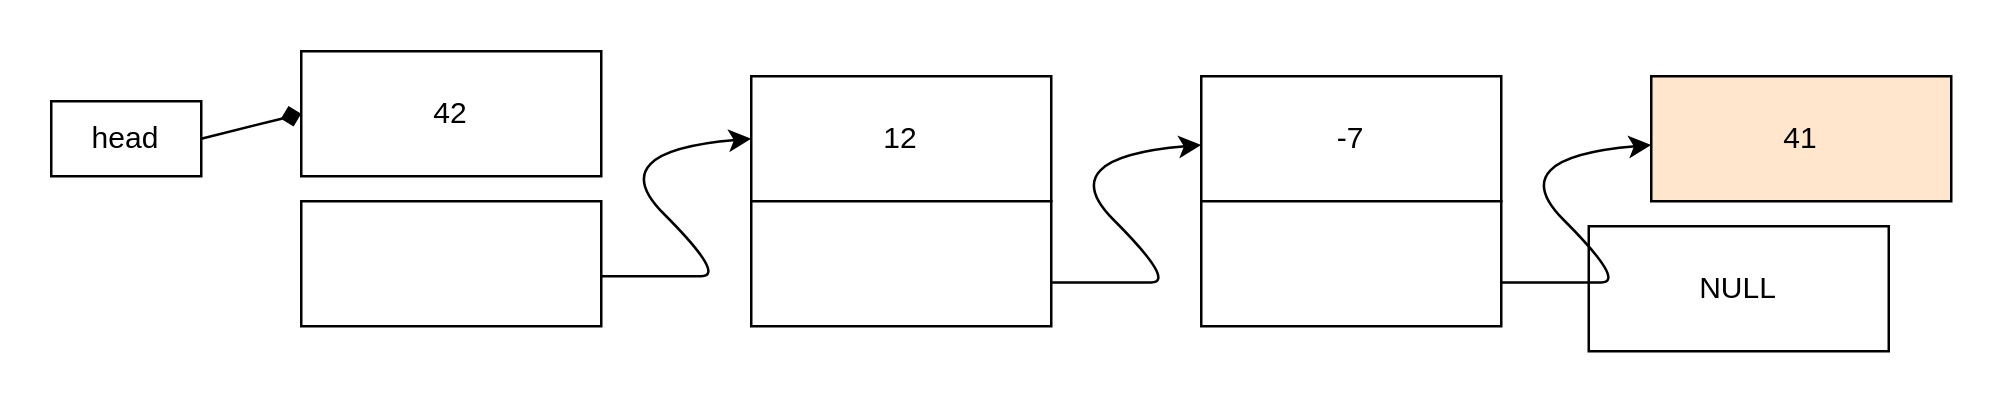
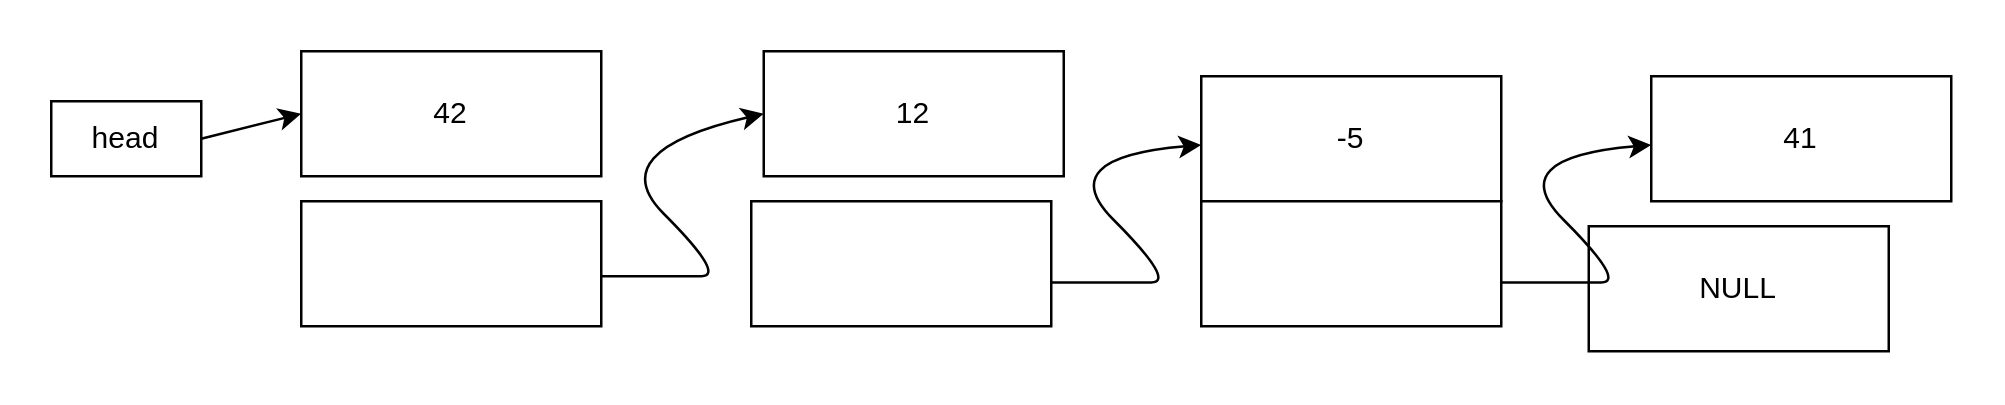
- <mxCell id="14" value="" style="endArrow=diamond;html=1;rounded=0;entryX=0;entryY=0.5;entryDx=0;entryDy=0;exitX=1;exitY=0.5;exitDx=0;exitDy=0;" edge="1" parent="1" source="2" target="3"><mxGeometry width="50" height="50" relative="1" as="geometry"><mxPoint x="60" y="90" as="sourcePoint" /><mxPoint x="110" y="40" as="targetPoint" /></mxGeometry></mxCell>
+ <mxCell id="14" value="" style="endArrow=classic;html=1;rounded=0;entryX=0;entryY=0.5;entryDx=0;entryDy=0;exitX=1;exitY=0.5;exitDx=0;exitDy=0;" edge="1" parent="1" source="2" target="3"><mxGeometry width="50" height="50" relative="1" as="geometry"><mxPoint x="60" y="90" as="sourcePoint" /><mxPoint x="110" y="40" as="targetPoint" /></mxGeometry></mxCell>
- <mxCell id="5" value="12" style="rounded=0;whiteSpace=wrap;html=1;" vertex="1" parent="1"><mxGeometry x="300" y="30" width="120" height="50" as="geometry" /></mxCell>
+ <mxCell id="5" value="12" style="rounded=0;whiteSpace=wrap;html=1;" vertex="1" parent="1"><mxGeometry x="305" y="20" width="120" height="50" as="geometry" /></mxCell>
- <mxCell id="7" value="-7" style="rounded=0;whiteSpace=wrap;html=1;" vertex="1" parent="1"><mxGeometry x="480" y="30" width="120" height="50" as="geometry" /></mxCell>
+ <mxCell id="7" value="-5" style="rounded=0;whiteSpace=wrap;html=1;" vertex="1" parent="1"><mxGeometry x="480" y="30" width="120" height="50" as="geometry" /></mxCell>
- <mxCell id="9" value="41" style="rounded=0;whiteSpace=wrap;html=1;fillColor=#ffe6cc;" vertex="1" parent="1"><mxGeometry x="660" y="30" width="120" height="50" as="geometry" /></mxCell>
+ <mxCell id="9" value="41" style="rounded=0;whiteSpace=wrap;html=1;" vertex="1" parent="1"><mxGeometry x="660" y="30" width="120" height="50" as="geometry" /></mxCell>
